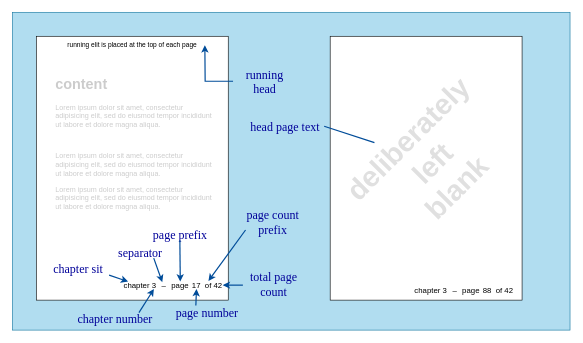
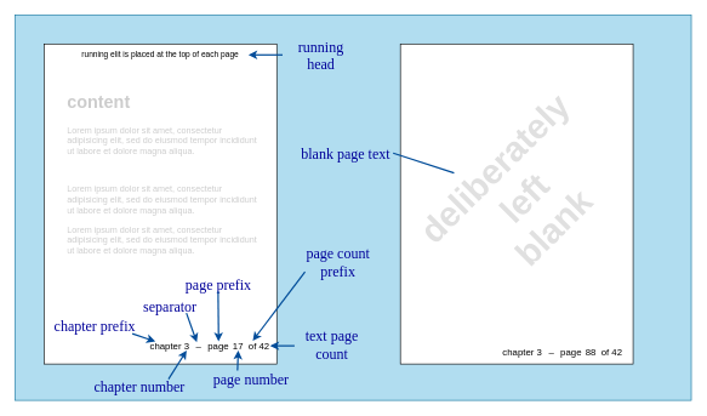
- <mxCell id="11" value="running head" style="text;html=1;align=center;verticalAlign=middle;whiteSpace=wrap;rounded=0;fontSize=20;fontFamily=Tahoma;fontColor=#000099;" parent="1" vertex="1"><mxGeometry x="388" y="120" width="106" height="30" as="geometry" /></mxCell>
+ <mxCell id="11" value="running head" style="text;html=1;align=center;verticalAlign=middle;whiteSpace=wrap;rounded=0;fontSize=20;fontFamily=Tahoma;fontColor=#000099;" parent="1" vertex="1"><mxGeometry x="388" y="60" width="106" height="30" as="geometry" /></mxCell>
- <mxCell id="29" value="head page text" style="text;html=1;align=center;verticalAlign=middle;whiteSpace=wrap;rounded=0;fontSize=20;fontFamily=Tahoma;fontColor=#000099;" parent="1" vertex="1"><mxGeometry x="410" y="200" width="130" height="20" as="geometry" /></mxCell>
+ <mxCell id="29" value="blank page text" style="text;html=1;align=center;verticalAlign=middle;whiteSpace=wrap;rounded=0;fontSize=20;fontFamily=Tahoma;fontColor=#000099;" parent="1" vertex="1"><mxGeometry x="410" y="200" width="130" height="20" as="geometry" /></mxCell>
- <mxCell id="14" value="page count &lt;br&gt;prefix" style="text;html=1;align=center;verticalAlign=middle;whiteSpace=wrap;rounded=0;fontSize=20;fontFamily=Tahoma;fontColor=#000099;" parent="1" vertex="1"><mxGeometry x="399" y="360" width="111" height="20" as="geometry" /></mxCell>
+ <mxCell id="14" value="page count &lt;br&gt;prefix" style="text;html=1;align=center;verticalAlign=middle;whiteSpace=wrap;rounded=0;fontSize=20;fontFamily=Tahoma;fontColor=#000099;" parent="1" vertex="1"><mxGeometry x="409" y="350" width="111" height="20" as="geometry" /></mxCell>
- <mxCell id="22" value="chapter sit" style="text;html=1;align=center;verticalAlign=middle;whiteSpace=wrap;rounded=0;fontSize=20;fontFamily=Tahoma;fontColor=#000099;" parent="1" vertex="1"><mxGeometry x="65" y="438" width="130" height="20" as="geometry" /></mxCell>
+ <mxCell id="22" value="chapter prefix" style="text;html=1;align=center;verticalAlign=middle;whiteSpace=wrap;rounded=0;fontSize=20;fontFamily=Tahoma;fontColor=#000099;" parent="1" vertex="1"><mxGeometry x="65" y="438" width="130" height="20" as="geometry" /></mxCell>
- <mxCell id="13" value="total page count" style="text;html=1;align=center;verticalAlign=middle;whiteSpace=wrap;rounded=0;fontSize=20;fontFamily=Tahoma;fontColor=#000099;" parent="1" vertex="1"><mxGeometry x="402" y="463" width="108" height="20" as="geometry" /></mxCell>
+ <mxCell id="13" value="text page count" style="text;html=1;align=center;verticalAlign=middle;whiteSpace=wrap;rounded=0;fontSize=20;fontFamily=Tahoma;fontColor=#000099;" parent="1" vertex="1"><mxGeometry x="402" y="463" width="108" height="20" as="geometry" /></mxCell>
